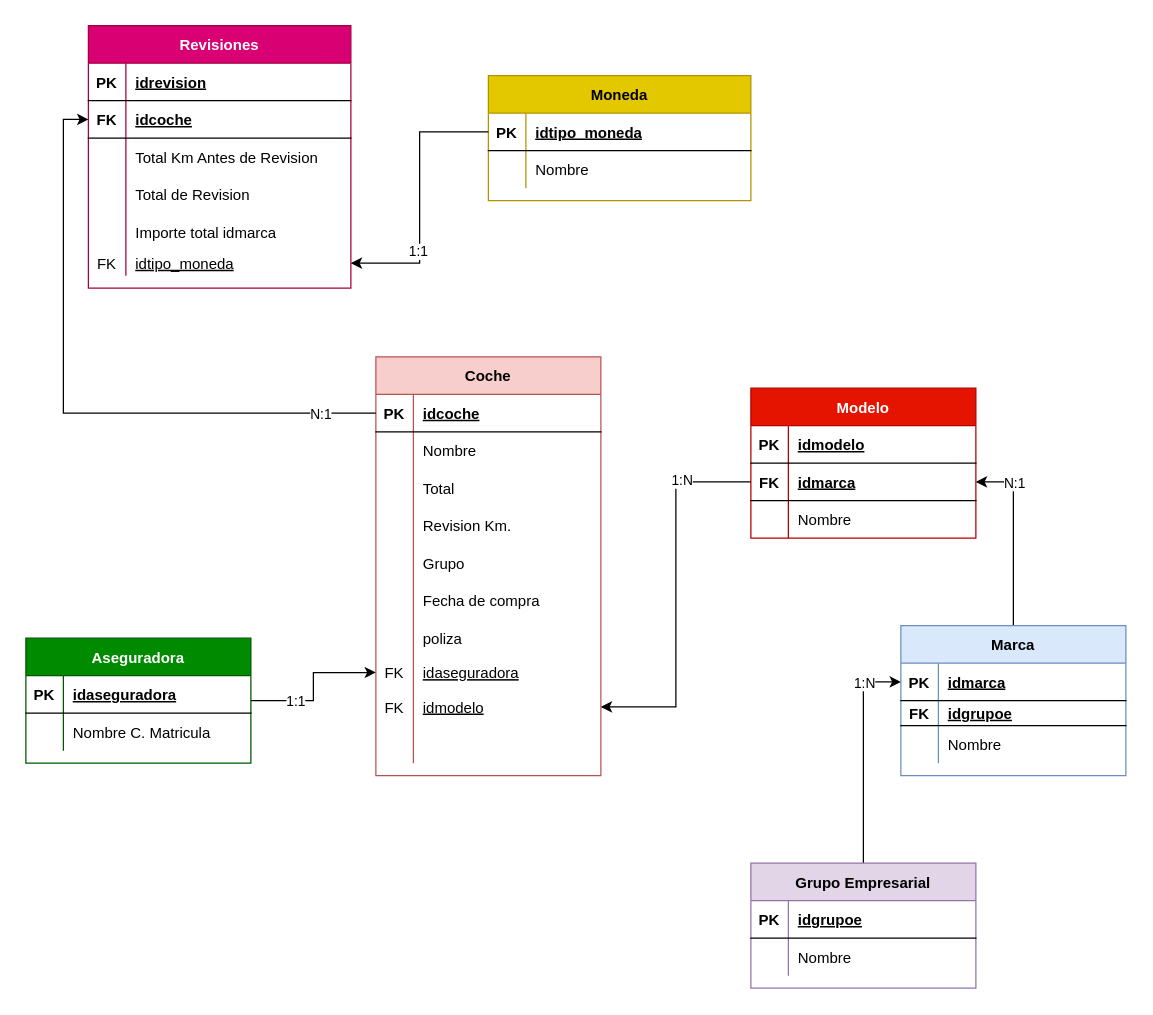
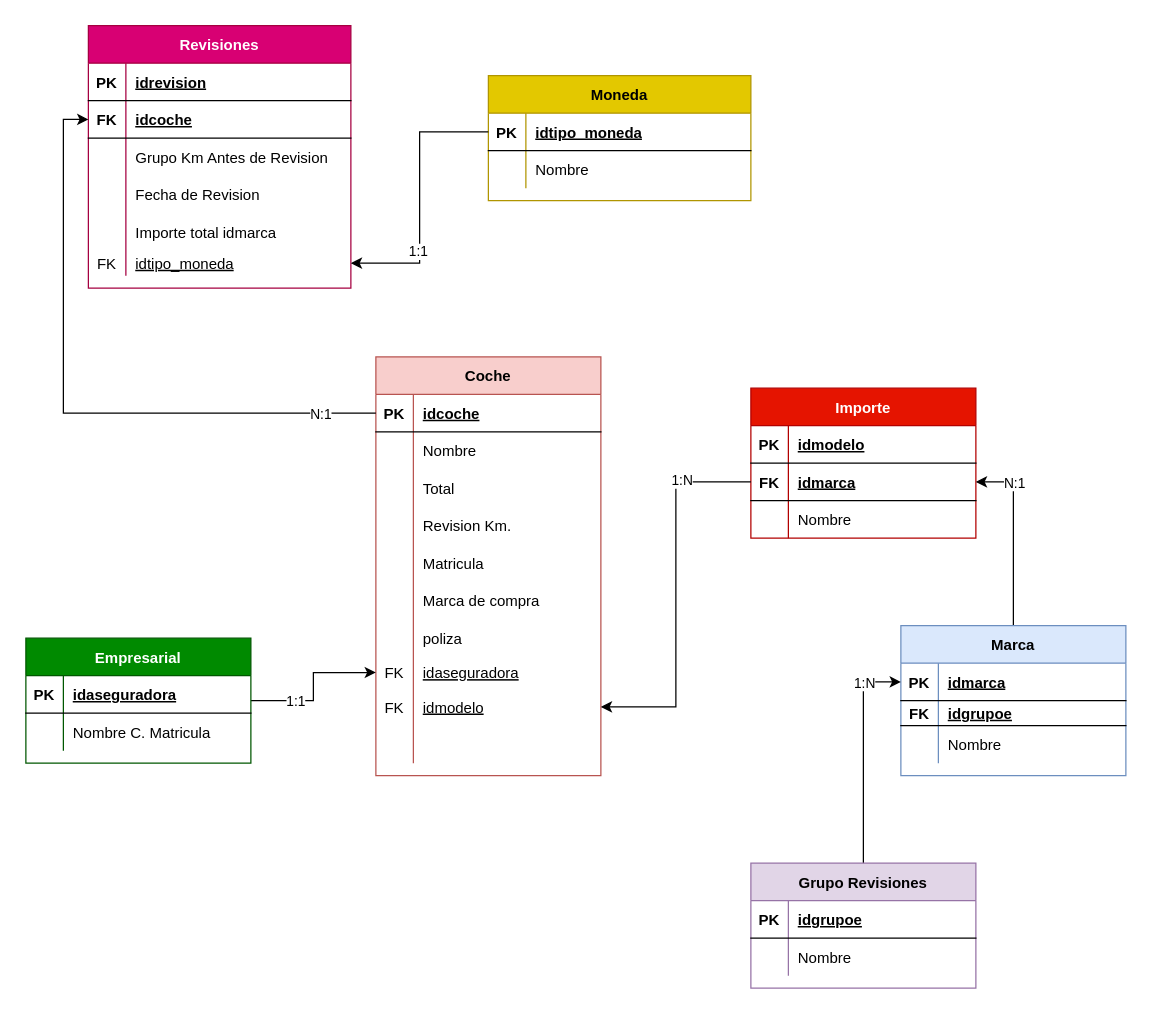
- <mxCell id="82" value="Total Km Antes de Revision" style="shape=partialRectangle;connectable=0;fillColor=none;top=0;left=0;bottom=0;right=0;align=left;spacingLeft=6;overflow=hidden;" parent="80" vertex="1"><mxGeometry x="30" width="180" height="30" as="geometry"><mxRectangle width="180" height="30" as="alternateBounds" /></mxGeometry></mxCell>
+ <mxCell id="82" value="Grupo Km Antes de Revision" style="shape=partialRectangle;connectable=0;fillColor=none;top=0;left=0;bottom=0;right=0;align=left;spacingLeft=6;overflow=hidden;" parent="80" vertex="1"><mxGeometry x="30" width="180" height="30" as="geometry"><mxRectangle width="180" height="30" as="alternateBounds" /></mxGeometry></mxCell>
- <mxCell id="85" value="Total de Revision" style="shape=partialRectangle;connectable=0;fillColor=none;top=0;left=0;bottom=0;right=0;align=left;spacingLeft=6;overflow=hidden;" parent="83" vertex="1"><mxGeometry x="30" width="180" height="30" as="geometry"><mxRectangle width="180" height="30" as="alternateBounds" /></mxGeometry></mxCell>
+ <mxCell id="85" value="Fecha de Revision" style="shape=partialRectangle;connectable=0;fillColor=none;top=0;left=0;bottom=0;right=0;align=left;spacingLeft=6;overflow=hidden;" parent="83" vertex="1"><mxGeometry x="30" width="180" height="30" as="geometry"><mxRectangle width="180" height="30" as="alternateBounds" /></mxGeometry></mxCell>
- <mxCell id="33" value="Modelo" style="shape=table;startSize=30;container=1;collapsible=1;childLayout=tableLayout;fixedRows=1;rowLines=0;fontStyle=1;align=center;resizeLast=1;fillColor=#e51400;strokeColor=#B20000;fontColor=#ffffff;" parent="1" vertex="1"><mxGeometry x="600" y="310" width="180" height="120" as="geometry" /></mxCell>
+ <mxCell id="33" value="Importe" style="shape=table;startSize=30;container=1;collapsible=1;childLayout=tableLayout;fixedRows=1;rowLines=0;fontStyle=1;align=center;resizeLast=1;fillColor=#e51400;strokeColor=#B20000;fontColor=#ffffff;" parent="1" vertex="1"><mxGeometry x="600" y="310" width="180" height="120" as="geometry" /></mxCell>
- <mxCell id="17" value="Grupo" style="shape=partialRectangle;connectable=0;fillColor=none;top=0;left=0;bottom=0;right=0;align=left;spacingLeft=6;overflow=hidden;" parent="15" vertex="1"><mxGeometry x="30" width="150" height="30" as="geometry"><mxRectangle width="150" height="30" as="alternateBounds" /></mxGeometry></mxCell>
+ <mxCell id="17" value="Matricula" style="shape=partialRectangle;connectable=0;fillColor=none;top=0;left=0;bottom=0;right=0;align=left;spacingLeft=6;overflow=hidden;" parent="15" vertex="1"><mxGeometry x="30" width="150" height="30" as="geometry"><mxRectangle width="150" height="30" as="alternateBounds" /></mxGeometry></mxCell>
- <mxCell id="20" value="Fecha de compra" style="shape=partialRectangle;connectable=0;fillColor=none;top=0;left=0;bottom=0;right=0;align=left;spacingLeft=6;overflow=hidden;" parent="18" vertex="1"><mxGeometry x="30" width="150" height="30" as="geometry"><mxRectangle width="150" height="30" as="alternateBounds" /></mxGeometry></mxCell>
+ <mxCell id="20" value="Marca de compra" style="shape=partialRectangle;connectable=0;fillColor=none;top=0;left=0;bottom=0;right=0;align=left;spacingLeft=6;overflow=hidden;" parent="18" vertex="1"><mxGeometry x="30" width="150" height="30" as="geometry"><mxRectangle width="150" height="30" as="alternateBounds" /></mxGeometry></mxCell>
- <mxCell id="66" value="Aseguradora" style="shape=table;startSize=30;container=1;collapsible=1;childLayout=tableLayout;fixedRows=1;rowLines=0;fontStyle=1;align=center;resizeLast=1;fillColor=#008a00;fontColor=#ffffff;strokeColor=#005700;" parent="1" vertex="1"><mxGeometry x="20" y="510" width="180" height="100" as="geometry" /></mxCell>
+ <mxCell id="66" value="Empresarial" style="shape=table;startSize=30;container=1;collapsible=1;childLayout=tableLayout;fixedRows=1;rowLines=0;fontStyle=1;align=center;resizeLast=1;fillColor=#008a00;fontColor=#ffffff;strokeColor=#005700;" parent="1" vertex="1"><mxGeometry x="20" y="510" width="180" height="100" as="geometry" /></mxCell>
- <mxCell id="57" value="Grupo Empresarial" style="shape=table;startSize=30;container=1;collapsible=1;childLayout=tableLayout;fixedRows=1;rowLines=0;fontStyle=1;align=center;resizeLast=1;fillColor=#e1d5e7;strokeColor=#9673a6;" parent="1" vertex="1"><mxGeometry x="600" y="690" width="180" height="100" as="geometry" /></mxCell>
+ <mxCell id="57" value="Grupo Revisiones" style="shape=table;startSize=30;container=1;collapsible=1;childLayout=tableLayout;fixedRows=1;rowLines=0;fontStyle=1;align=center;resizeLast=1;fillColor=#e1d5e7;strokeColor=#9673a6;" parent="1" vertex="1"><mxGeometry x="600" y="690" width="180" height="100" as="geometry" /></mxCell>
